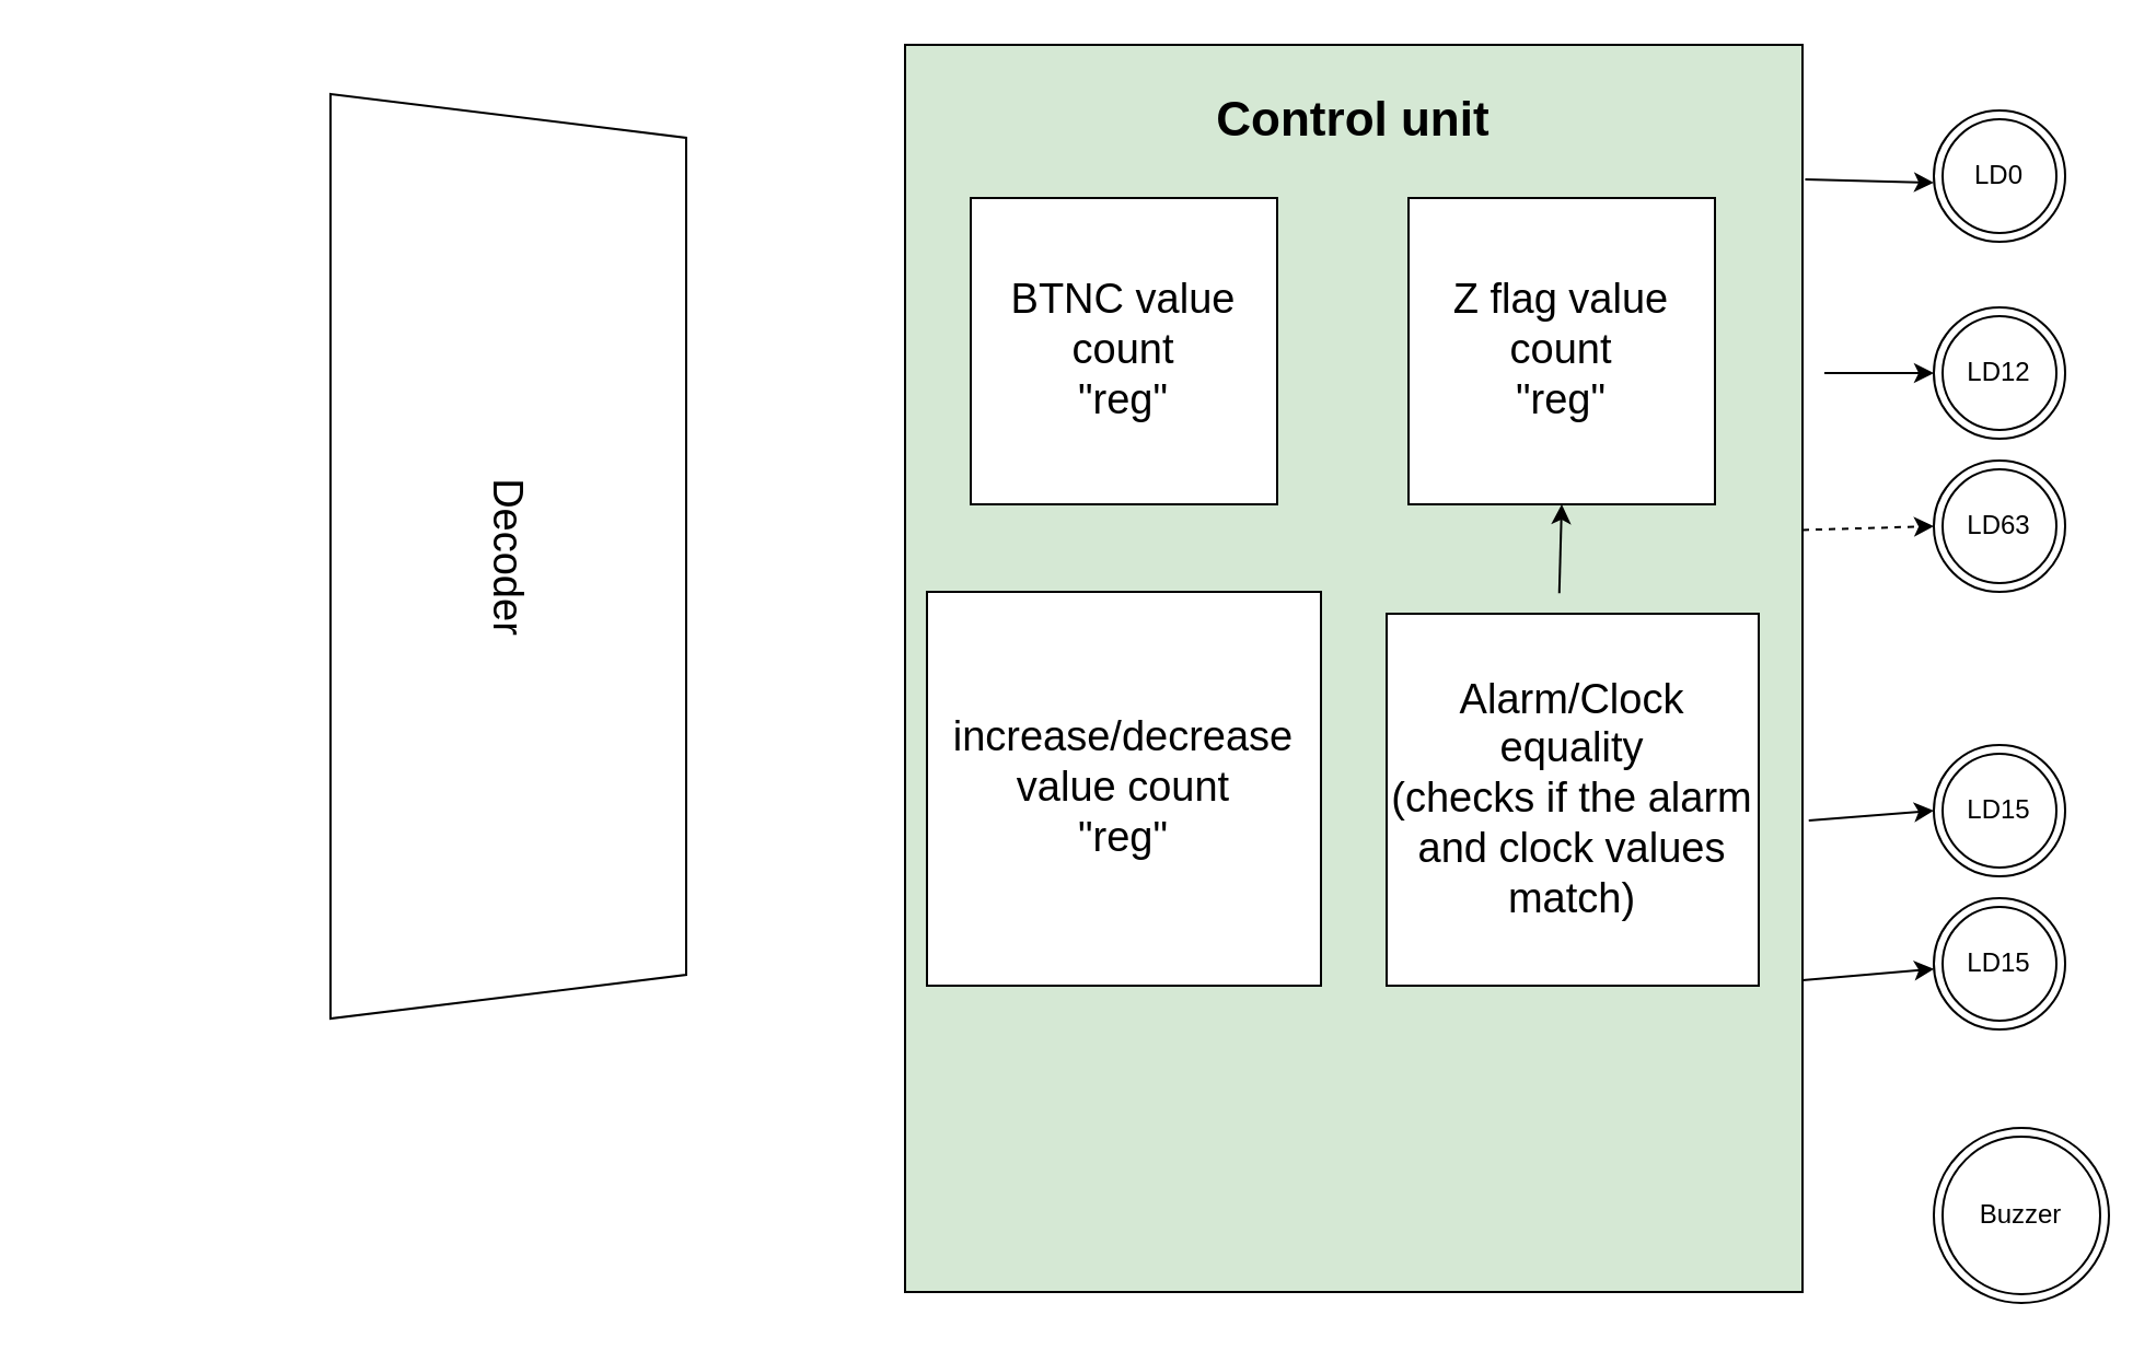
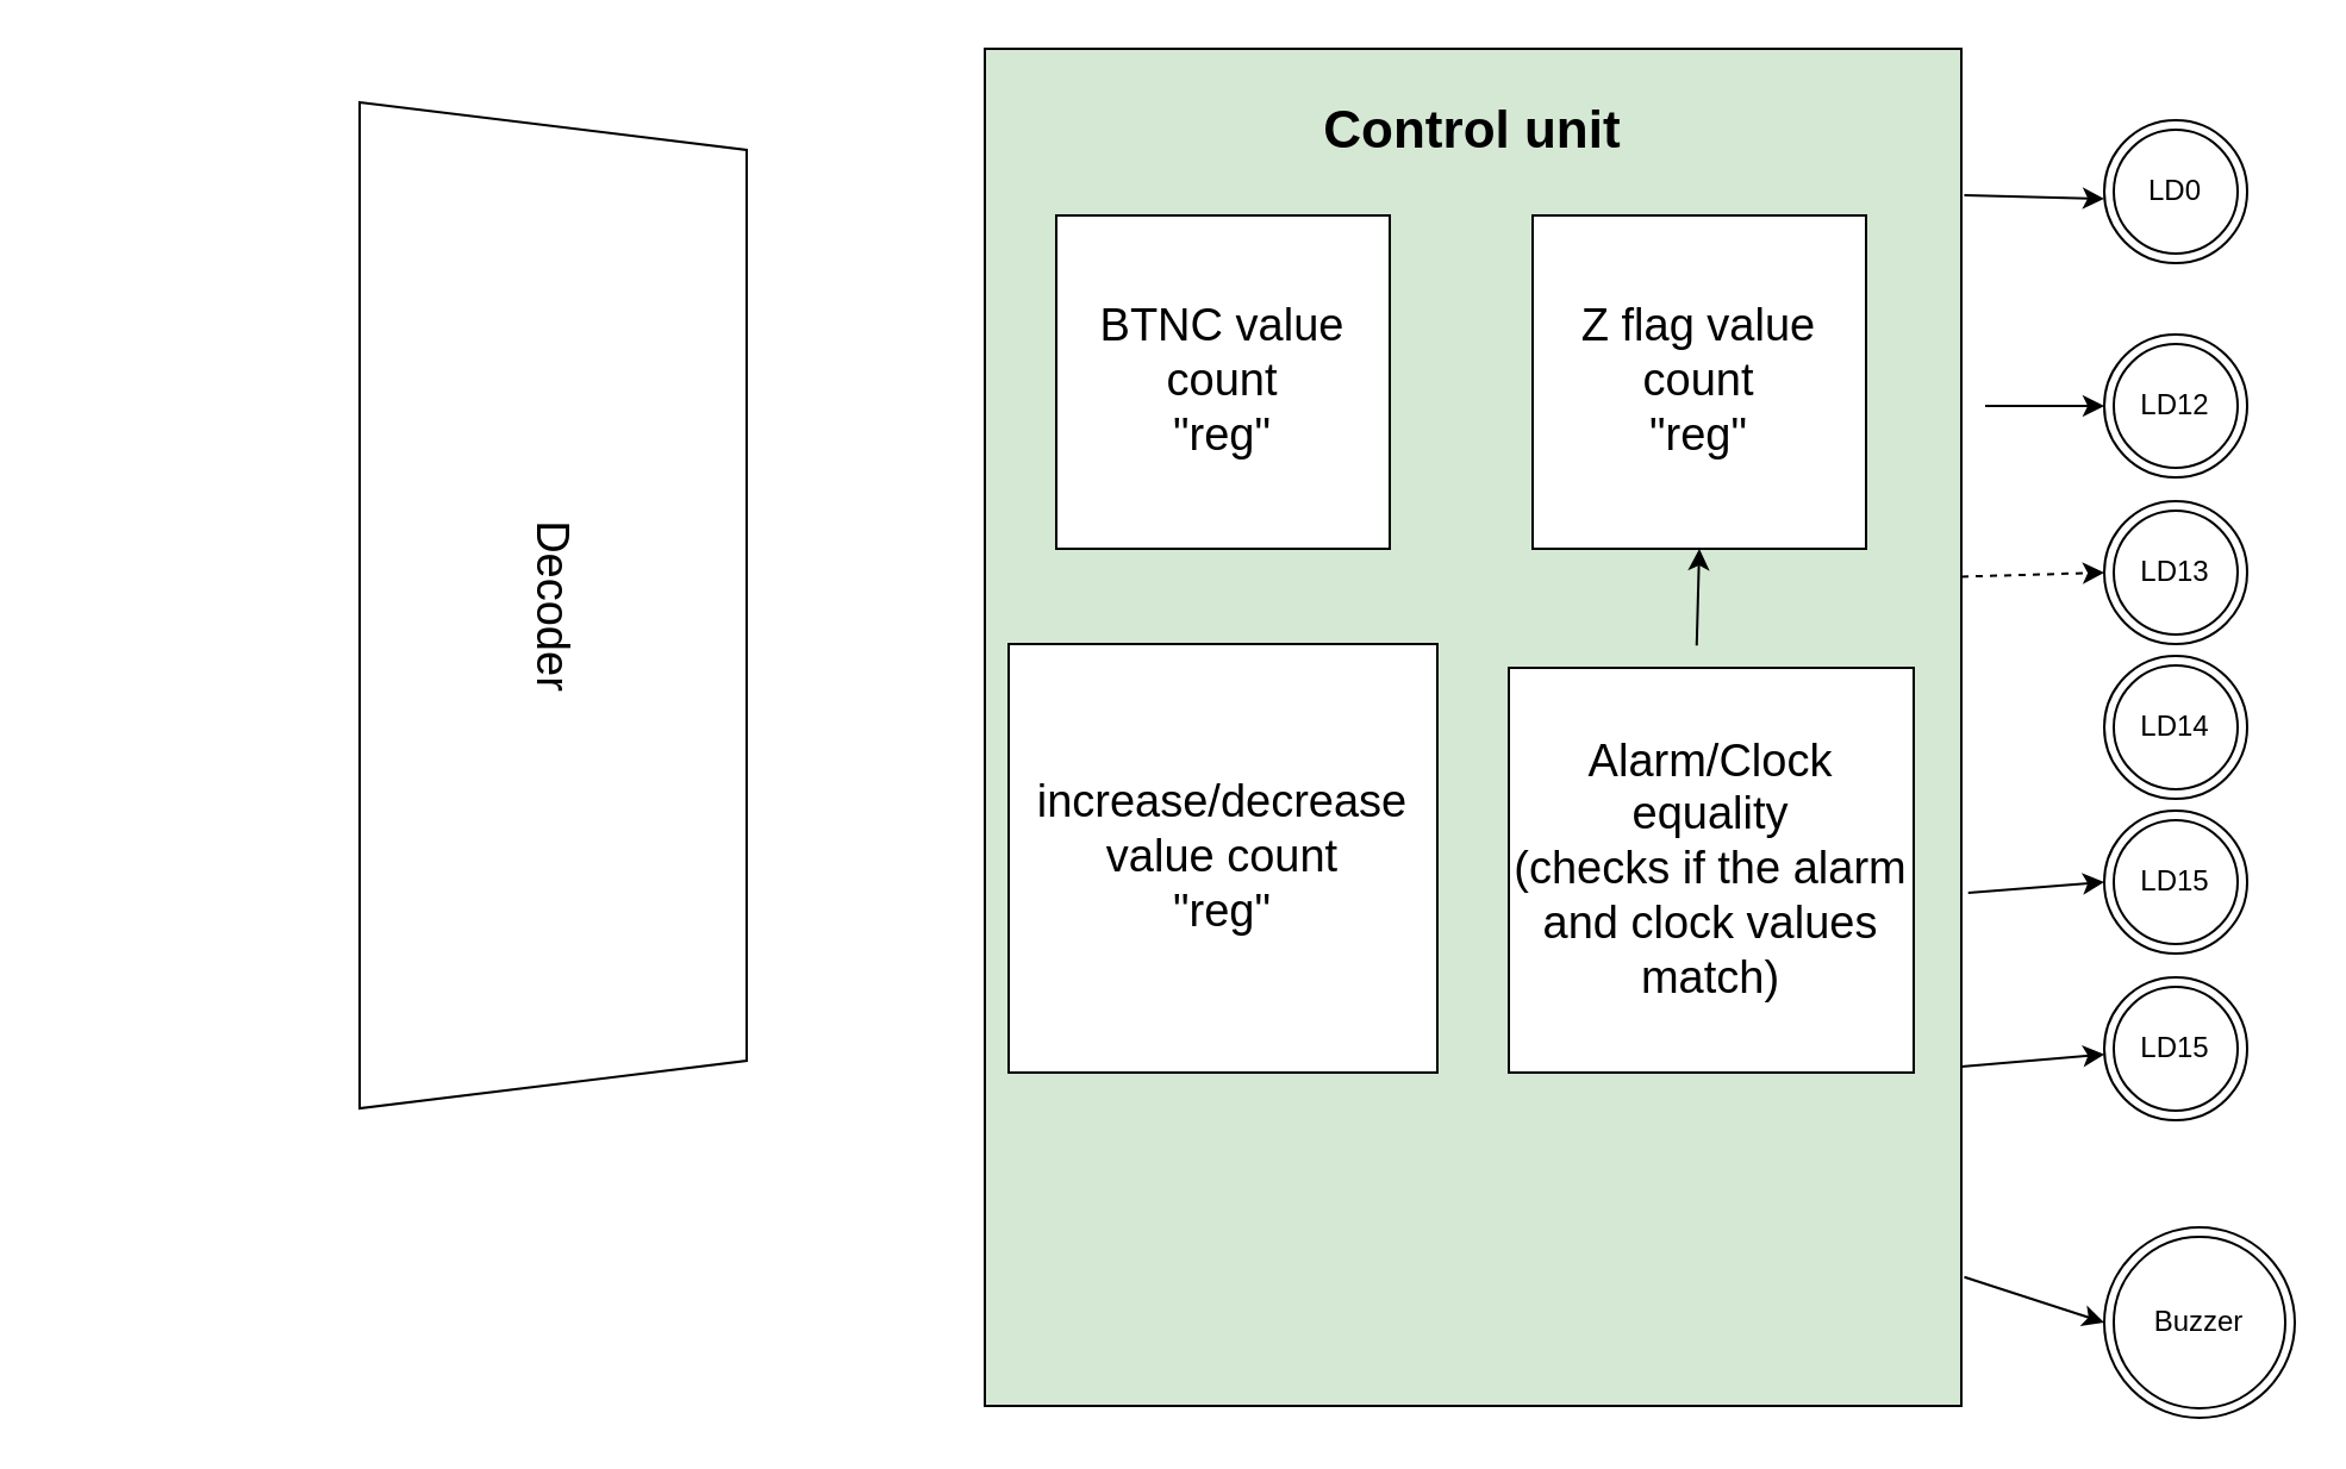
- <mxCell id="12" value="LD63" style="ellipse;shape=doubleEllipse;whiteSpace=wrap;html=1;aspect=fixed;" vertex="1" parent="1"><mxGeometry x="883" y="210" width="60" height="60" as="geometry" /></mxCell>
+ <mxCell id="12" value="LD13" style="ellipse;shape=doubleEllipse;whiteSpace=wrap;html=1;aspect=fixed;" vertex="1" parent="1"><mxGeometry x="883" y="210" width="60" height="60" as="geometry" /></mxCell>
+ <mxCell id="11" value="LD14" style="ellipse;shape=doubleEllipse;whiteSpace=wrap;html=1;aspect=fixed;" vertex="1" parent="1"><mxGeometry x="883" y="275" width="60" height="60" as="geometry" /></mxCell>
+ <mxCell id="20" value="" style="endArrow=classic;html=1;rounded=0;exitX=1.003;exitY=0.905;exitDx=0;exitDy=0;exitPerimeter=0;entryX=0;entryY=0.5;entryDx=0;entryDy=0;" edge="1" parent="1" source="2" target="19"><mxGeometry width="50" height="50" relative="1" as="geometry"><mxPoint x="533" y="230" as="sourcePoint" /><mxPoint x="583" y="180" as="targetPoint" /></mxGeometry></mxCell>
